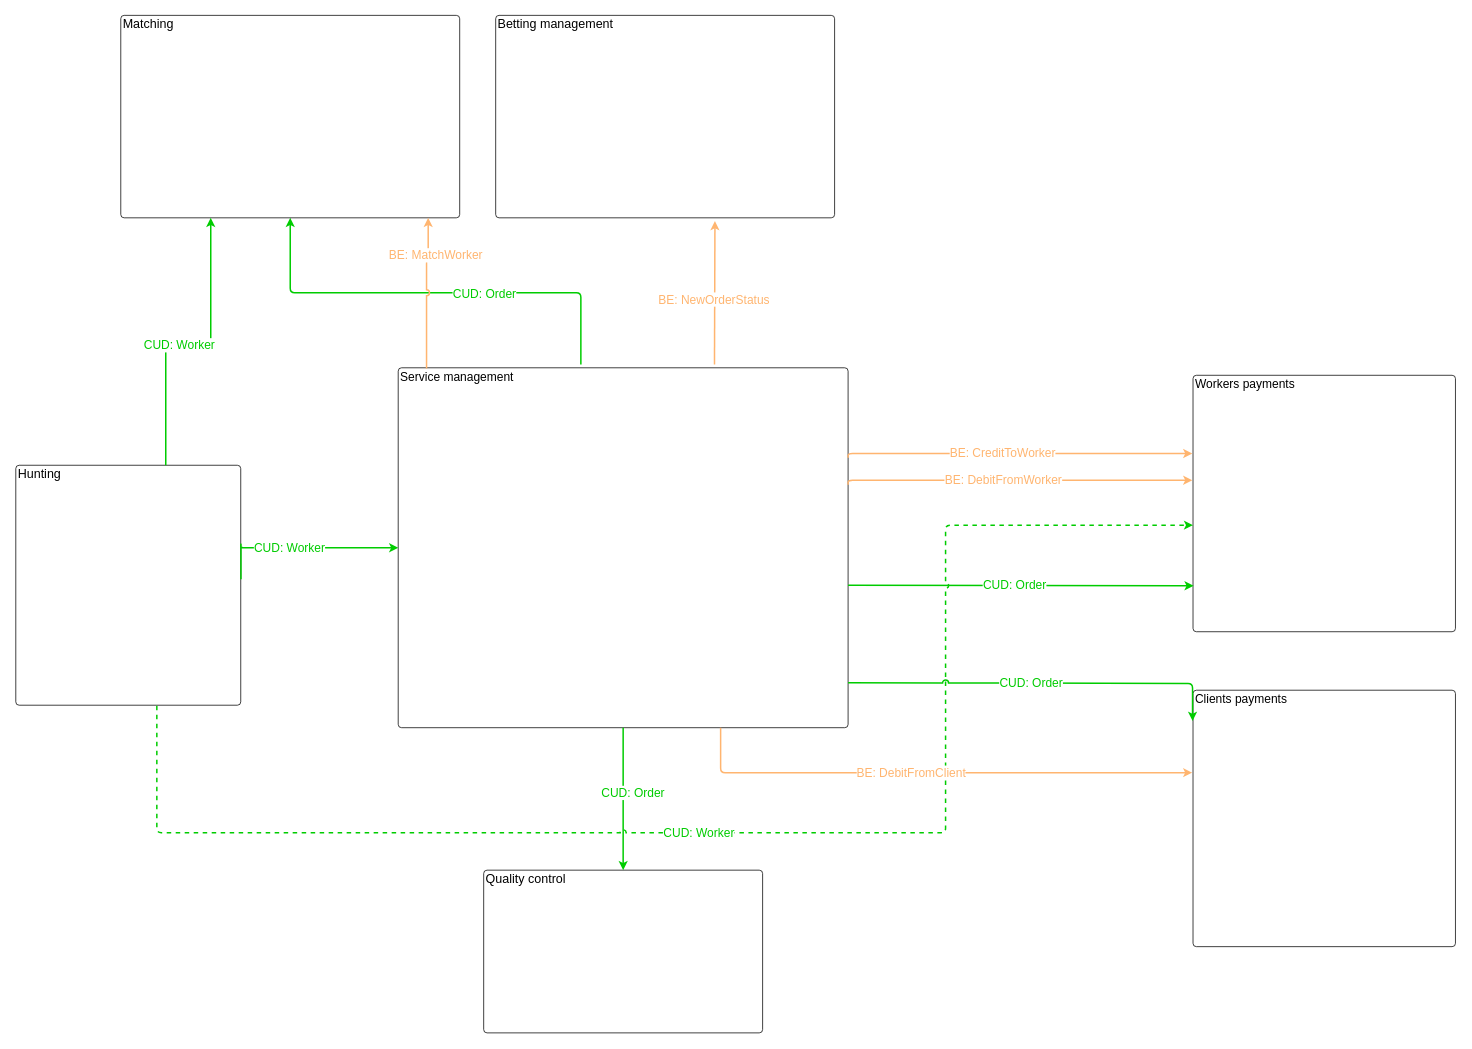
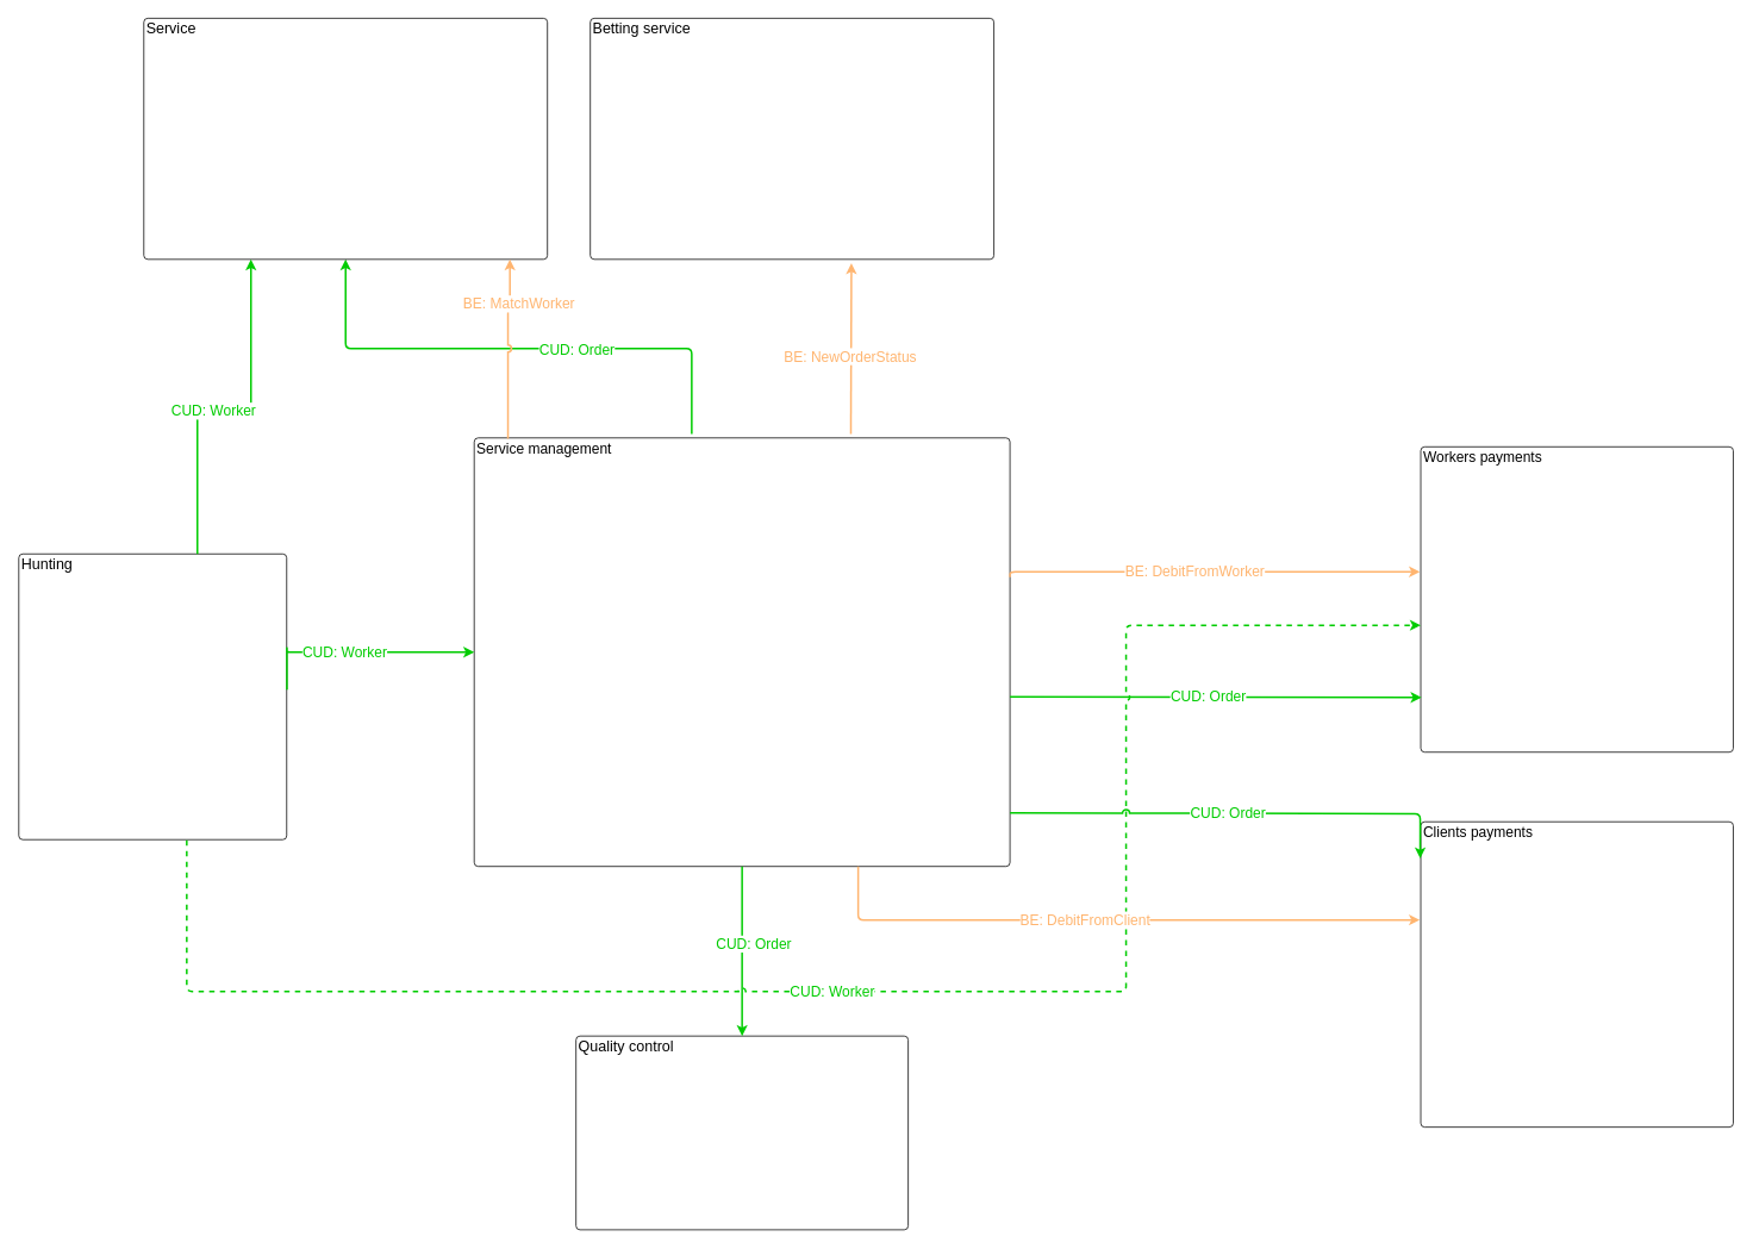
- <mxCell id="28" value="Matching" style="html=1;overflow=block;blockSpacing=1;whiteSpace=wrap;fontSize=16.7;align=left;spacing=3.8;verticalAlign=top;strokeColor=#000000;rounded=1;absoluteArcSize=1;arcSize=9;fillColor=none;strokeWidth=NaN;lucidId=6T4P98csuthG;" vertex="1" parent="1"><mxGeometry x="160" y="20" width="452" height="270" as="geometry" /></mxCell>
+ <mxCell id="28" value="Service" style="html=1;overflow=block;blockSpacing=1;whiteSpace=wrap;fontSize=16.7;align=left;spacing=3.8;verticalAlign=top;strokeColor=#000000;rounded=1;absoluteArcSize=1;arcSize=9;fillColor=none;strokeWidth=NaN;lucidId=6T4P98csuthG;" vertex="1" parent="1"><mxGeometry x="160" y="20" width="452" height="270" as="geometry" /></mxCell>
- <mxCell id="2" value="Betting management" style="html=1;overflow=block;blockSpacing=1;whiteSpace=wrap;fontSize=16.7;align=left;spacing=3.8;verticalAlign=top;strokeColor=#000000;rounded=1;absoluteArcSize=1;arcSize=9;fillColor=none;strokeWidth=NaN;lucidId=6T4P98csuthG;" parent="1" vertex="1"><mxGeometry x="660" y="20" width="452" height="270" as="geometry" /></mxCell>
+ <mxCell id="2" value="Betting service" style="html=1;overflow=block;blockSpacing=1;whiteSpace=wrap;fontSize=16.7;align=left;spacing=3.8;verticalAlign=top;strokeColor=#000000;rounded=1;absoluteArcSize=1;arcSize=9;fillColor=none;strokeWidth=NaN;lucidId=6T4P98csuthG;" parent="1" vertex="1"><mxGeometry x="660" y="20" width="452" height="270" as="geometry" /></mxCell>
- <mxCell id="9" value="" style="endArrow=classic;html=1;rounded=1;strokeColor=#FFB570;strokeWidth=2;align=center;verticalAlign=middle;arcSize=12;fontFamily=Helvetica;fontSize=13;fontColor=#FFB570;labelBackgroundColor=default;edgeStyle=orthogonalEdgeStyle;jumpStyle=arc;exitX=1;exitY=0.25;exitDx=0;exitDy=0;entryX=0;entryY=0.306;entryDx=0;entryDy=0;entryPerimeter=0;" parent="1" source="4" target="5" edge="1"><mxGeometry width="50" height="50" relative="1" as="geometry"><mxPoint x="1080" y="600.88" as="sourcePoint" /><mxPoint x="1440" y="610" as="targetPoint" /><Array as="points"><mxPoint x="1130" y="604" /></Array></mxGeometry></mxCell>
- <mxCell id="10" value="BE: CreditToWorker" style="edgeLabel;html=1;align=center;verticalAlign=middle;resizable=0;points=[];fontSize=16;fontColor=#FFB570;" parent="9" vertex="1" connectable="0"><mxGeometry x="-0.09" y="1" relative="1" as="geometry"><mxPoint as="offset" /></mxGeometry></mxCell>
